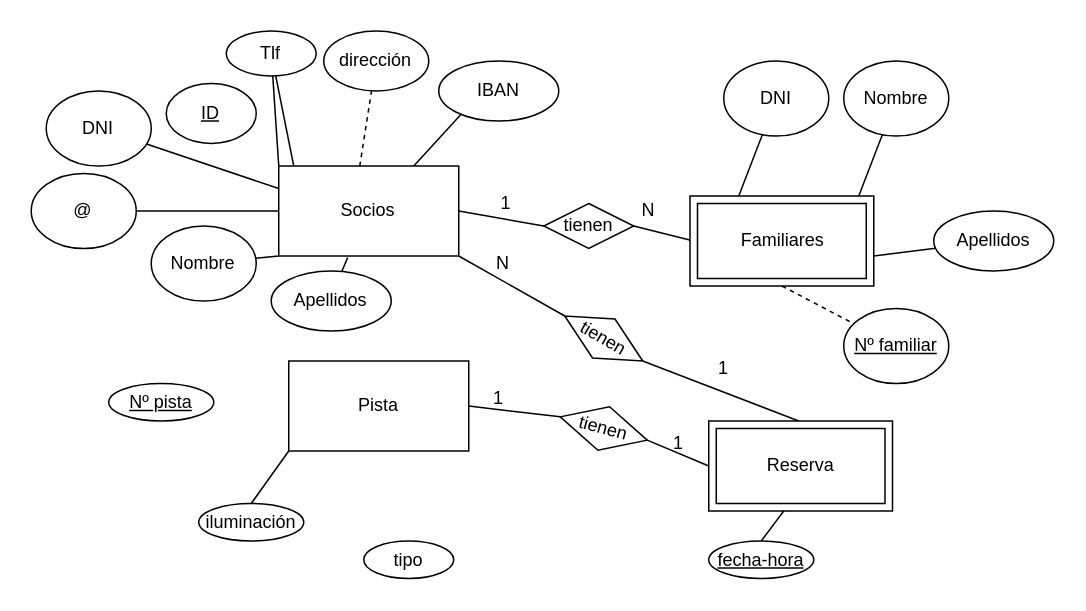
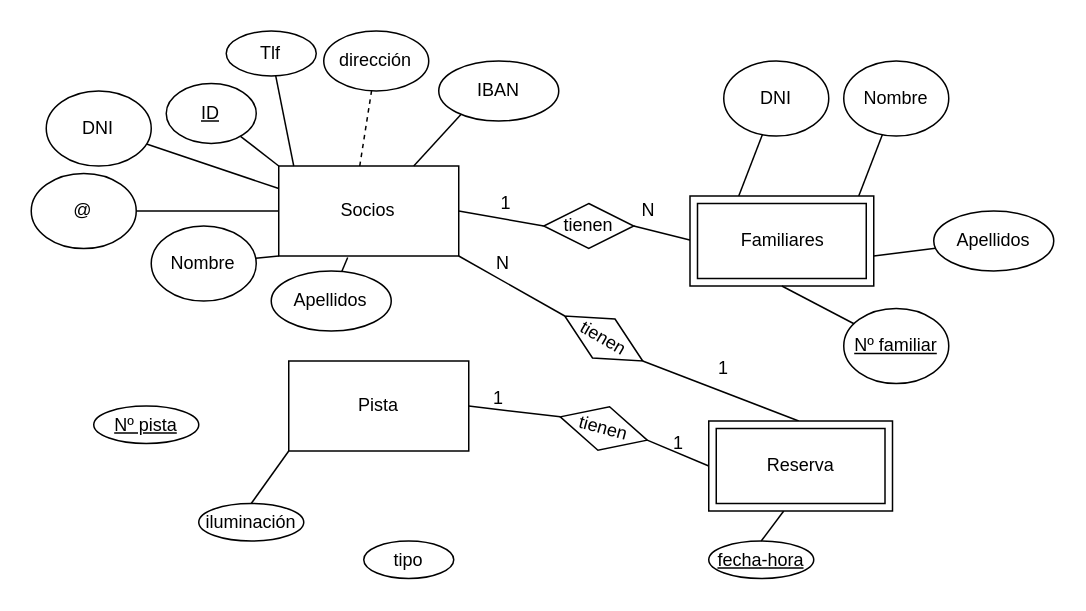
- <mxCell id="10" value="" style="endArrow=none;html=1;rounded=0;exitX=0;exitY=0;exitDx=0;exitDy=0;" parent="1" source="2" target="7" edge="1"><mxGeometry width="50" height="50" relative="1" as="geometry"><mxPoint x="145.33" y="80" as="sourcePoint" /><mxPoint x="100.33" y="70" as="targetPoint" /></mxGeometry></mxCell>
+ <mxCell id="10" value="" style="endArrow=none;html=1;rounded=0;exitX=0;exitY=0;exitDx=0;exitDy=0;" parent="1" source="2" target="11" edge="1"><mxGeometry width="50" height="50" relative="1" as="geometry"><mxPoint x="145.33" y="80" as="sourcePoint" /><mxPoint x="100.33" y="70" as="targetPoint" /></mxGeometry></mxCell>
- <mxCell id="49" value="" style="endArrow=none;html=1;rounded=0;exitX=0.5;exitY=1;exitDx=0;exitDy=0;dashed=1;" parent="1" source="37" target="50" edge="1"><mxGeometry width="50" height="50" relative="1" as="geometry"><mxPoint x="522" y="235" as="sourcePoint" /><mxPoint x="572" y="185" as="targetPoint" /></mxGeometry></mxCell>
+ <mxCell id="49" value="" style="endArrow=none;html=1;rounded=0;exitX=0.5;exitY=1;exitDx=0;exitDy=0;" parent="1" source="37" target="50" edge="1"><mxGeometry width="50" height="50" relative="1" as="geometry"><mxPoint x="522" y="235" as="sourcePoint" /><mxPoint x="572" y="185" as="targetPoint" /></mxGeometry></mxCell>
- <mxCell id="35" value="&lt;u&gt;Nº pista&lt;/u&gt;" style="ellipse;whiteSpace=wrap;html=1;" parent="1" vertex="1"><mxGeometry x="72" y="255" width="70" height="25" as="geometry" /></mxCell>
+ <mxCell id="35" value="&lt;u&gt;Nº pista&lt;/u&gt;" style="ellipse;whiteSpace=wrap;html=1;" parent="1" vertex="1"><mxGeometry x="62" y="270" width="70" height="25" as="geometry" /></mxCell>
